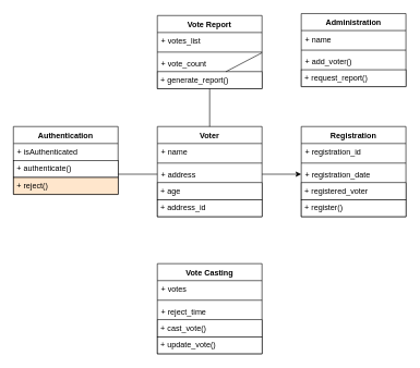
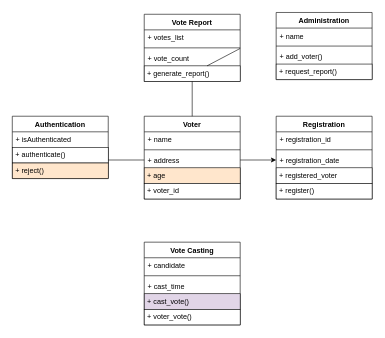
- <mxCell id="6" value="&amp;nbsp;+ age" style="whiteSpace=wrap;html=1;align=left;" vertex="1" parent="2"><mxGeometry y="86" width="160" height="26" as="geometry" /></mxCell>
+ <mxCell id="6" value="&amp;nbsp;+ age" style="whiteSpace=wrap;html=1;align=left;fillColor=#ffe6cc;" vertex="1" parent="2"><mxGeometry y="86" width="160" height="26" as="geometry" /></mxCell>
- <mxCell id="7" value="&amp;nbsp;+ address_id" style="whiteSpace=wrap;html=1;align=left;" parent="2" vertex="1"><mxGeometry y="112" width="160" height="26" as="geometry" /></mxCell>
+ <mxCell id="7" value="&amp;nbsp;+ voter_id" style="whiteSpace=wrap;html=1;align=left;" parent="2" vertex="1"><mxGeometry y="112" width="160" height="26" as="geometry" /></mxCell>
- <mxCell id="13" value="+ votes" style="text;strokeColor=none;fillColor=none;align=left;verticalAlign=top;spacingLeft=4;spacingRight=4;overflow=hidden;rotatable=0;points=[[0,0.5],[1,0.5]];portConstraint=eastwest;" parent="12" vertex="1"><mxGeometry y="26" width="160" height="26" as="geometry" /></mxCell>
+ <mxCell id="13" value="+ candidate" style="text;strokeColor=none;fillColor=none;align=left;verticalAlign=top;spacingLeft=4;spacingRight=4;overflow=hidden;rotatable=0;points=[[0,0.5],[1,0.5]];portConstraint=eastwest;" parent="12" vertex="1"><mxGeometry y="26" width="160" height="26" as="geometry" /></mxCell>
- <mxCell id="15" value="+ reject_time" style="text;strokeColor=none;fillColor=none;align=left;verticalAlign=top;spacingLeft=4;spacingRight=4;overflow=hidden;rotatable=0;points=[[0,0.5],[1,0.5]];portConstraint=eastwest;" parent="12" vertex="1"><mxGeometry y="60" width="160" height="26" as="geometry" /></mxCell>
+ <mxCell id="15" value="+ cast_time" style="text;strokeColor=none;fillColor=none;align=left;verticalAlign=top;spacingLeft=4;spacingRight=4;overflow=hidden;rotatable=0;points=[[0,0.5],[1,0.5]];portConstraint=eastwest;" parent="12" vertex="1"><mxGeometry y="60" width="160" height="26" as="geometry" /></mxCell>
- <mxCell id="16" value="&amp;nbsp;+ cast_vote()" style="whiteSpace=wrap;html=1;align=left;" parent="12" vertex="1"><mxGeometry y="86" width="160" height="26" as="geometry" /></mxCell>
+ <mxCell id="16" value="&amp;nbsp;+ cast_vote()" style="whiteSpace=wrap;html=1;align=left;fillColor=#e1d5e7;" parent="12" vertex="1"><mxGeometry y="86" width="160" height="26" as="geometry" /></mxCell>
- <mxCell id="17" value="&amp;nbsp;+ update_vote()" style="whiteSpace=wrap;html=1;align=left;" parent="12" vertex="1"><mxGeometry y="112" width="160" height="26" as="geometry" /></mxCell>
+ <mxCell id="17" value="&amp;nbsp;+ voter_vote()" style="whiteSpace=wrap;html=1;align=left;" parent="12" vertex="1"><mxGeometry y="112" width="160" height="26" as="geometry" /></mxCell>
